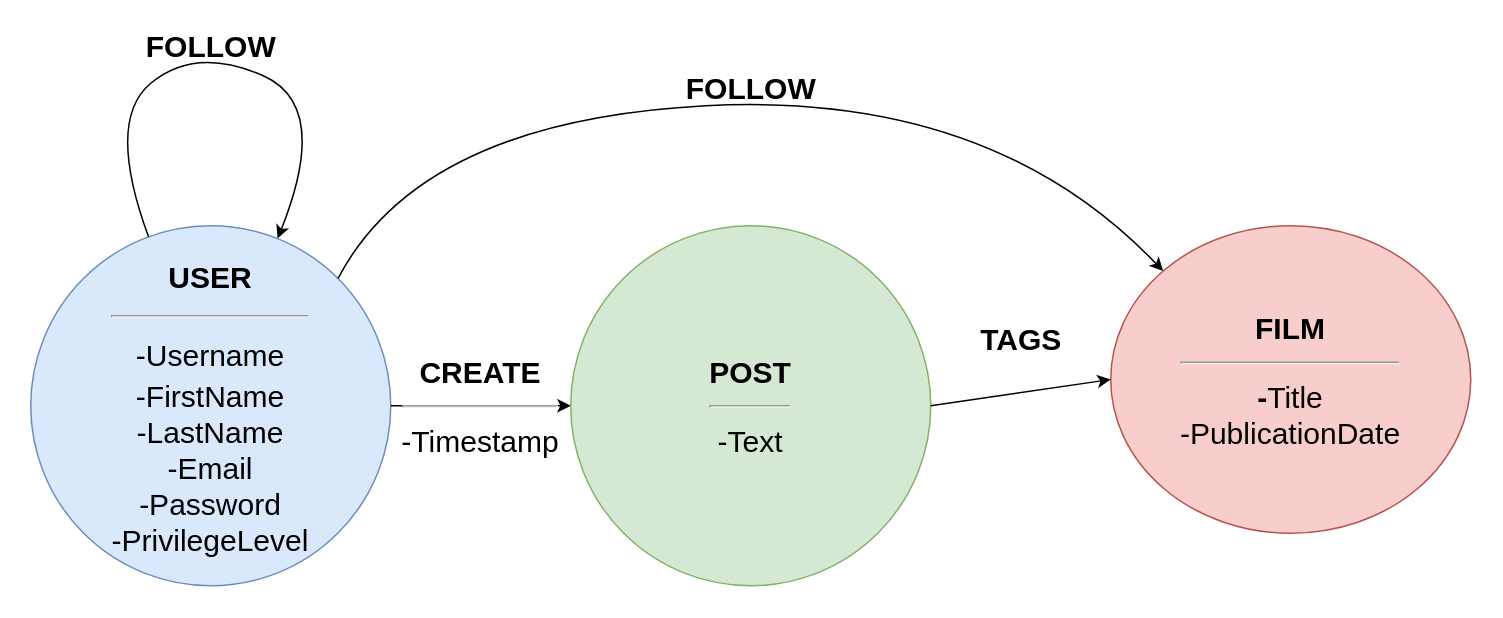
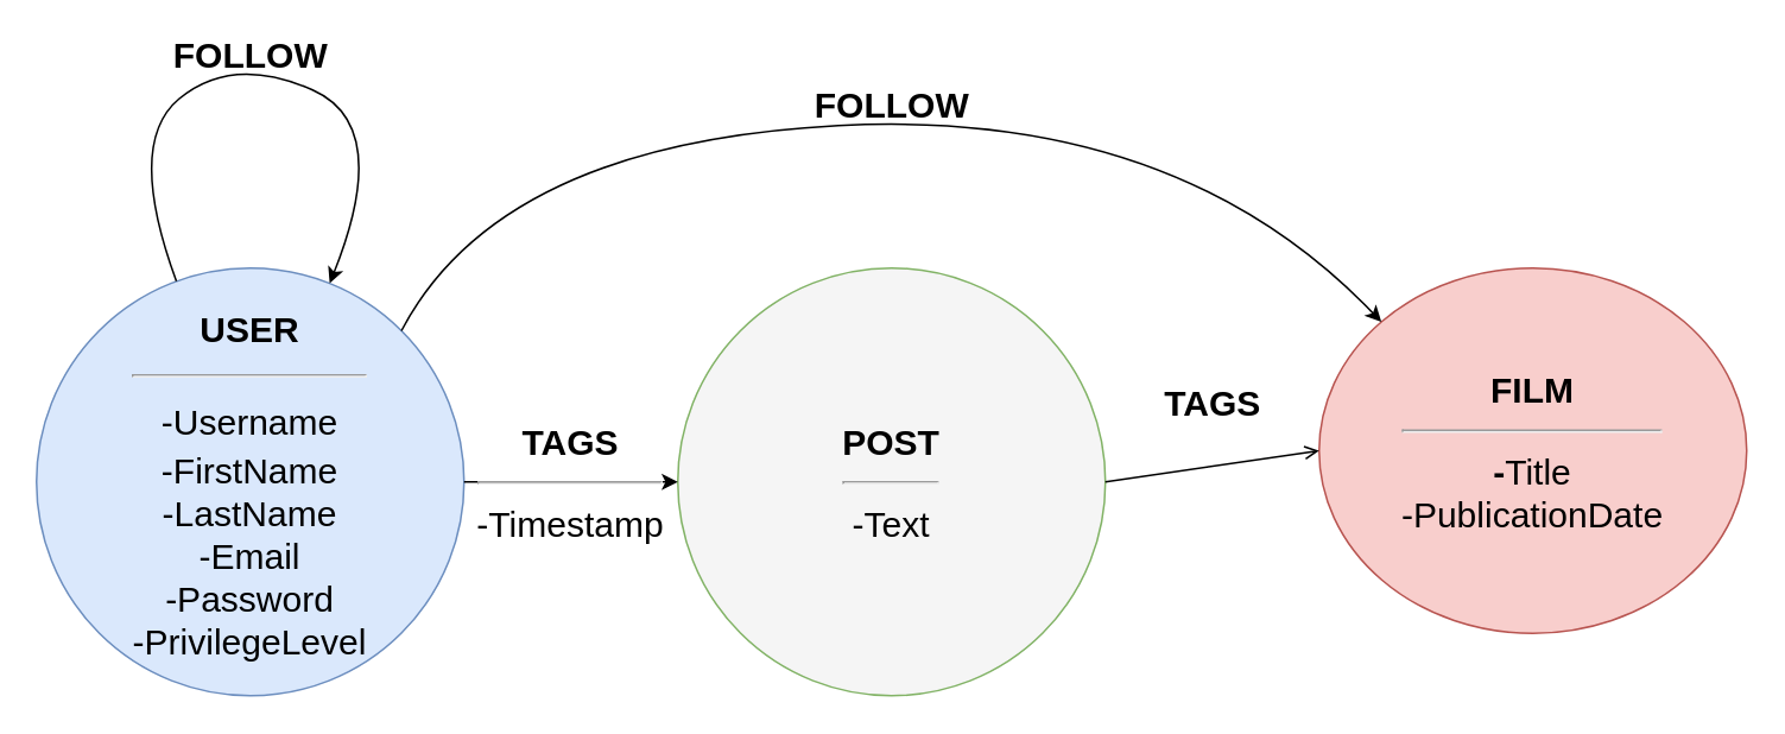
- <mxCell id="11" value="" style="endArrow=classic;html=1;exitX=1;exitY=0.5;exitDx=0;exitDy=0;entryX=0;entryY=0.5;entryDx=0;entryDy=0;" parent="1" source="3" target="4" edge="1"><mxGeometry width="50" height="50" relative="1" as="geometry"><mxPoint x="260" y="510" as="sourcePoint" /><mxPoint x="310" y="460" as="targetPoint" /></mxGeometry></mxCell>
+ <mxCell id="11" value="" style="endArrow=open;html=1;exitX=1;exitY=0.5;exitDx=0;exitDy=0;entryX=0;entryY=0.5;entryDx=0;entryDy=0;" parent="1" source="3" target="4" edge="1"><mxGeometry width="50" height="50" relative="1" as="geometry"><mxPoint x="260" y="510" as="sourcePoint" /><mxPoint x="310" y="460" as="targetPoint" /></mxGeometry></mxCell>
- <mxCell id="9" value="&lt;b style=&quot;font-size: 20px&quot;&gt;&lt;font style=&quot;font-size: 20px&quot;&gt;CREATE&lt;br&gt;&lt;/font&gt;&lt;/b&gt;&lt;hr style=&quot;font-size: 20px&quot;&gt;&lt;font style=&quot;font-size: 20px&quot;&gt;-Timestamp&lt;/font&gt;" style="text;html=1;strokeColor=none;fillColor=none;align=center;verticalAlign=middle;whiteSpace=wrap;rounded=0;" parent="1" vertex="1"><mxGeometry x="250" y="215" width="140" height="110" as="geometry" /></mxCell>
+ <mxCell id="9" value="&lt;b style=&quot;font-size: 20px&quot;&gt;&lt;font style=&quot;font-size: 20px&quot;&gt;TAGS&lt;br&gt;&lt;/font&gt;&lt;/b&gt;&lt;hr style=&quot;font-size: 20px&quot;&gt;&lt;font style=&quot;font-size: 20px&quot;&gt;-Timestamp&lt;/font&gt;" style="text;html=1;strokeColor=none;fillColor=none;align=center;verticalAlign=middle;whiteSpace=wrap;rounded=0;" parent="1" vertex="1"><mxGeometry x="250" y="215" width="140" height="110" as="geometry" /></mxCell>
- <mxCell id="3" value="&lt;font style=&quot;font-size: 20px&quot;&gt;&lt;b&gt;POST&lt;/b&gt;&lt;br&gt;&lt;/font&gt;&lt;hr style=&quot;font-size: 20px&quot;&gt;&lt;font style=&quot;font-size: 20px&quot;&gt;-Text&lt;/font&gt;" style="ellipse;whiteSpace=wrap;html=1;aspect=fixed;fillColor=#d5e8d4;strokeColor=#82b366;" parent="1" vertex="1"><mxGeometry x="380" y="150" width="240" height="240" as="geometry" /></mxCell>
+ <mxCell id="3" value="&lt;font style=&quot;font-size: 20px&quot;&gt;&lt;b&gt;POST&lt;/b&gt;&lt;br&gt;&lt;/font&gt;&lt;hr style=&quot;font-size: 20px&quot;&gt;&lt;font style=&quot;font-size: 20px&quot;&gt;-Text&lt;/font&gt;" style="ellipse;whiteSpace=wrap;html=1;aspect=fixed;fillColor=#f5f5f5;strokeColor=#82b366;" parent="1" vertex="1"><mxGeometry x="380" y="150" width="240" height="240" as="geometry" /></mxCell>
